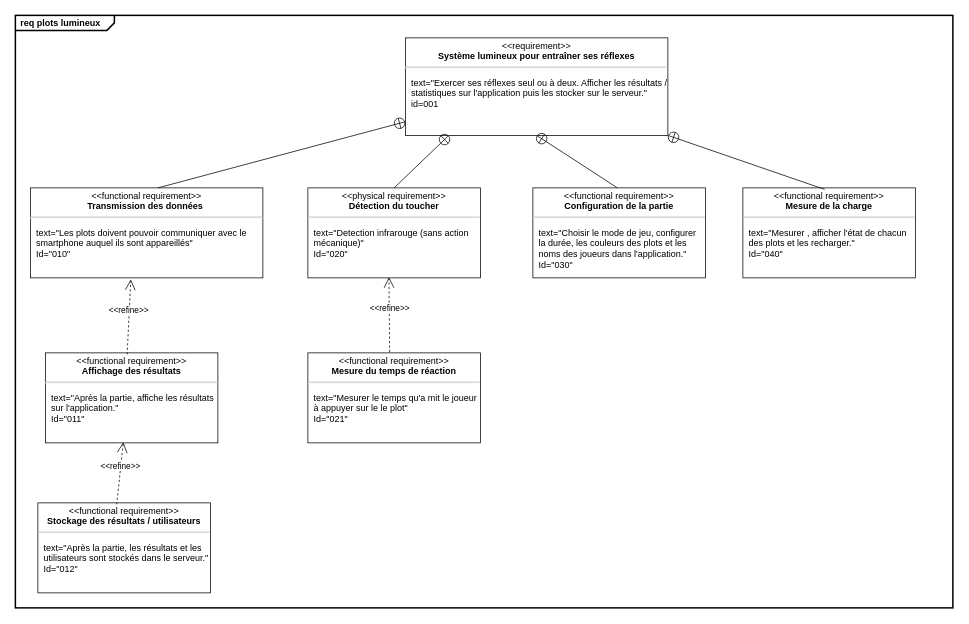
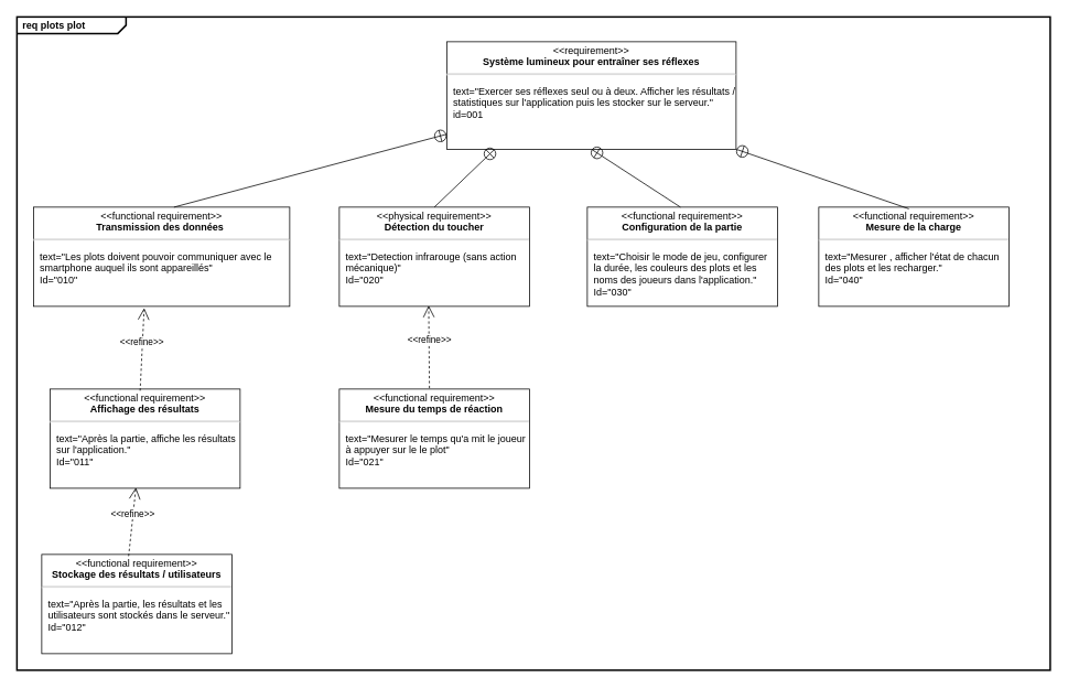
- <mxCell id="2" value="&lt;p style=&quot;margin: 0px ; margin-top: 4px ; margin-left: 7px ; text-align: left&quot;&gt;&lt;span&gt;req&lt;/span&gt;&amp;nbsp;plots lumineux&lt;/p&gt;" style="html=1;shape=mxgraph.sysml.package;overflow=fill;labelX=132;strokeWidth=2;align=center;fontStyle=1" vertex="1" parent="1"><mxGeometry x="20" y="20" width="1250" height="790" as="geometry" /></mxCell>
+ <mxCell id="2" value="&lt;p style=&quot;margin: 0px ; margin-top: 4px ; margin-left: 7px ; text-align: left&quot;&gt;&lt;span&gt;req&lt;/span&gt;&amp;nbsp;plots plot&lt;/p&gt;" style="html=1;shape=mxgraph.sysml.package;overflow=fill;labelX=132;strokeWidth=2;align=center;fontStyle=1" vertex="1" parent="1"><mxGeometry x="20" y="20" width="1250" height="790" as="geometry" /></mxCell>
